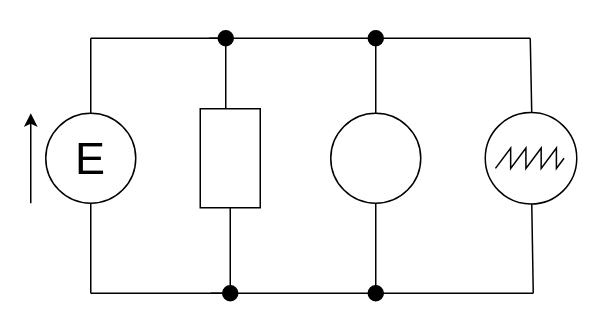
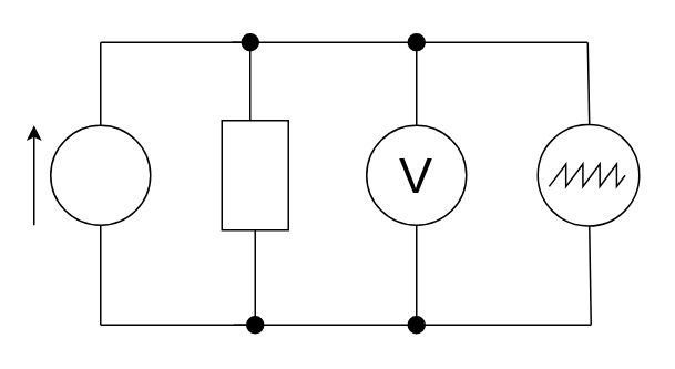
- <mxCell id="3" value="E" style="text;html=1;strokeColor=none;fillColor=none;align=center;verticalAlign=middle;whiteSpace=wrap;rounded=0;fontSize=30;" vertex="1" parent="1"><mxGeometry x="30" y="90" width="60" height="30" as="geometry" /></mxCell>
+ <mxCell id="13" value="V" style="text;html=1;strokeColor=none;fillColor=none;align=center;verticalAlign=middle;whiteSpace=wrap;rounded=0;fontSize=30;" vertex="1" parent="1"><mxGeometry x="220" y="90" width="60" height="30" as="geometry" /></mxCell>
